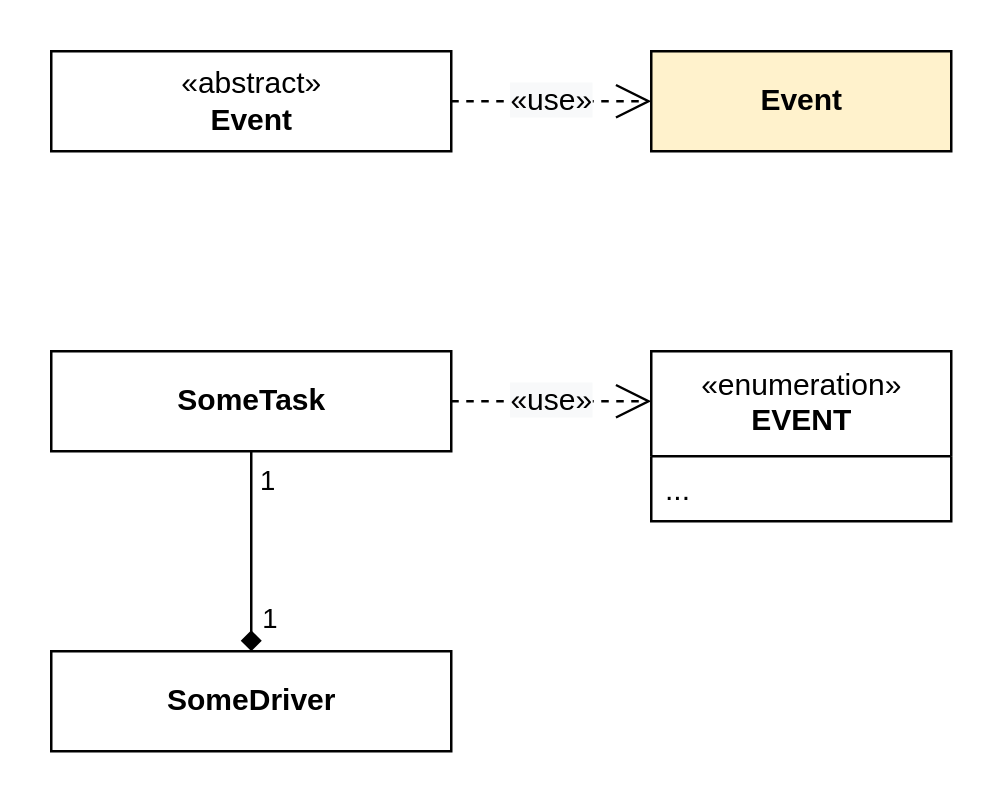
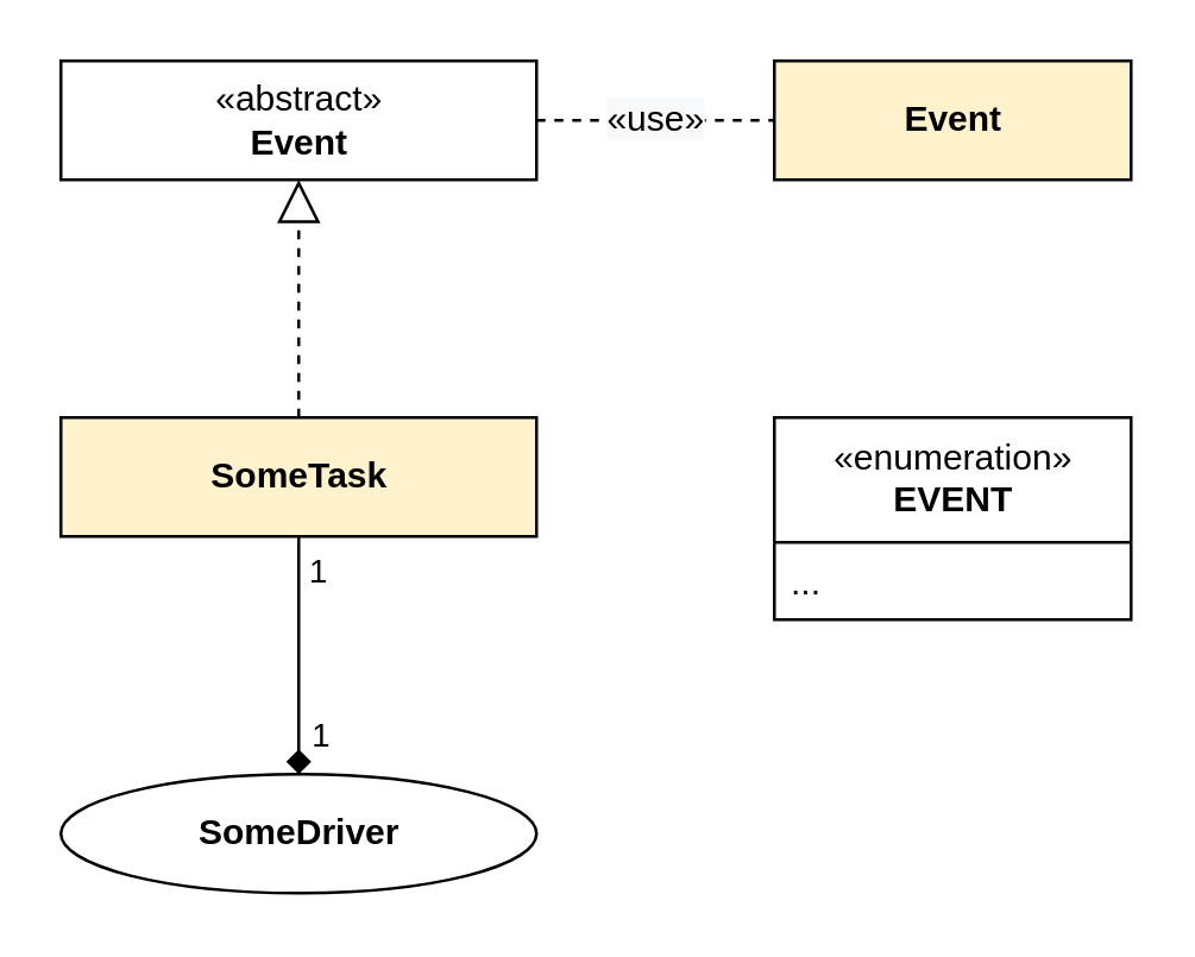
- <mxCell id="13" value="&lt;span style=&quot;font-size: 12px ; background-color: rgb(248 , 249 , 250)&quot;&gt;«use»&lt;/span&gt;" style="endArrow=open;endSize=12;dashed=1;html=1;rounded=0;edgeStyle=orthogonalEdgeStyle;exitX=1;exitY=0.5;exitDx=0;exitDy=0;entryX=0;entryY=0.5;entryDx=0;entryDy=0;" parent="1" source="4" target="5" edge="1"><mxGeometry width="160" relative="1" as="geometry"><mxPoint x="190" y="170" as="sourcePoint" /><mxPoint x="270" y="170" as="targetPoint" /><mxPoint as="offset" /></mxGeometry></mxCell>
+ <mxCell id="13" value="&lt;span style=&quot;font-size: 12px ; background-color: rgb(248 , 249 , 250)&quot;&gt;«use»&lt;/span&gt;" style="endArrow=none;endSize=12;dashed=1;html=1;rounded=0;edgeStyle=orthogonalEdgeStyle;exitX=1;exitY=0.5;exitDx=0;exitDy=0;entryX=0;entryY=0.5;entryDx=0;entryDy=0;" parent="1" source="4" target="5" edge="1"><mxGeometry width="160" relative="1" as="geometry"><mxPoint x="190" y="170" as="sourcePoint" /><mxPoint x="270" y="170" as="targetPoint" /><mxPoint as="offset" /></mxGeometry></mxCell>
+ <mxCell id="6" value="" style="endArrow=block;dashed=1;endFill=0;endSize=12;html=1;edgeStyle=orthogonalEdgeStyle;rounded=0;movable=0;resizable=0;rotatable=0;deletable=0;editable=0;connectable=0;entryX=0.5;entryY=1;entryDx=0;entryDy=0;exitX=0.5;exitY=0;exitDx=0;exitDy=0;" parent="1" source="7" target="4" edge="1"><mxGeometry width="160" relative="1" as="geometry"><mxPoint x="100" y="100" as="sourcePoint" /><mxPoint x="150" y="40" as="targetPoint" /><Array as="points" /></mxGeometry></mxCell>
- <mxCell id="7" value="SomeTask" style="html=1;fontStyle=1" parent="1" vertex="1"><mxGeometry x="20" y="140" width="160" height="40" as="geometry" /></mxCell>
+ <mxCell id="7" value="SomeTask" style="html=1;fontStyle=1;fillColor=#fff2cc;" parent="1" vertex="1"><mxGeometry x="20" y="140" width="160" height="40" as="geometry" /></mxCell>
- <mxCell id="12" value="&lt;span style=&quot;font-size: 12px ; background-color: rgb(248 , 249 , 250)&quot;&gt;«use»&lt;/span&gt;" style="endArrow=open;endSize=12;dashed=1;html=1;rounded=0;edgeStyle=orthogonalEdgeStyle;exitX=1;exitY=0.5;exitDx=0;exitDy=0;" parent="1" source="7" target="2" edge="1"><mxGeometry width="160" relative="1" as="geometry"><mxPoint x="190" y="50" as="sourcePoint" /><mxPoint x="230" y="160" as="targetPoint" /><mxPoint as="offset" /><Array as="points"><mxPoint x="230" y="160" /><mxPoint x="230" y="160" /></Array></mxGeometry></mxCell>
- <mxCell id="8" value="SomeDriver" style="html=1;fontStyle=1" parent="1" vertex="1"><mxGeometry x="20" y="260" width="160" height="40" as="geometry" /></mxCell>
+ <mxCell id="8" value="SomeDriver" style="ellipse;html=1;fontStyle=1;" parent="1" vertex="1"><mxGeometry x="20" y="260" width="160" height="40" as="geometry" /></mxCell>
